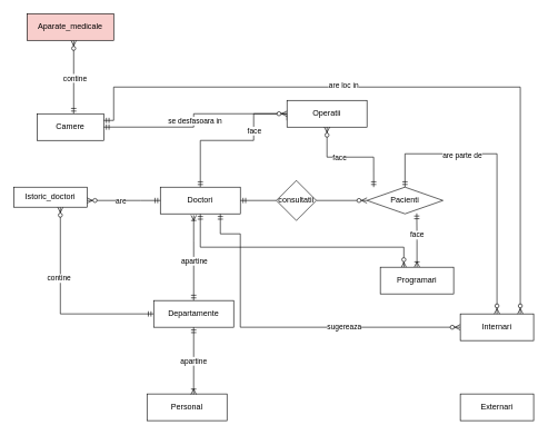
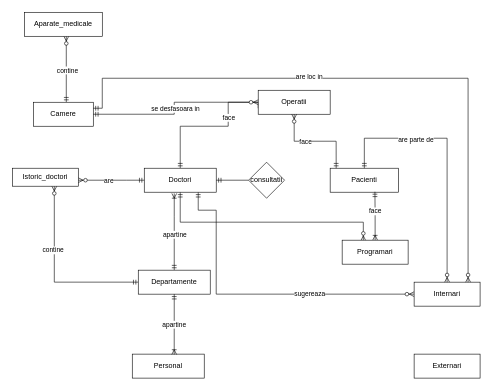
- <mxCell id="14" value="Aparate_medicale" style="rounded=0;whiteSpace=wrap;html=1;fillColor=#f8cecc;" parent="1" vertex="1"><mxGeometry x="40" y="20" width="130" height="40" as="geometry" /></mxCell>
+ <mxCell id="14" value="Aparate_medicale" style="rounded=0;whiteSpace=wrap;html=1;" parent="1" vertex="1"><mxGeometry x="40" y="20" width="130" height="40" as="geometry" /></mxCell>
- <mxCell id="2" style="edgeStyle=orthogonalEdgeStyle;rounded=0;orthogonalLoop=1;jettySize=auto;html=1;entryX=1;entryY=0.5;entryDx=0;entryDy=0;endArrow=none;endFill=0;startArrow=ERzeroToMany;startFill=1;" parent="1" source="3" target="29" edge="1"><mxGeometry relative="1" as="geometry" /></mxCell>
- <mxCell id="3" value="Pacienti" style="rhombus;whiteSpace=wrap;html=1;" parent="1" vertex="1"><mxGeometry x="550" y="280" width="114" height="40" as="geometry" /></mxCell>
+ <mxCell id="3" value="Pacienti" style="rounded=0;whiteSpace=wrap;html=1;" parent="1" vertex="1"><mxGeometry x="550" y="280" width="114" height="40" as="geometry" /></mxCell>
